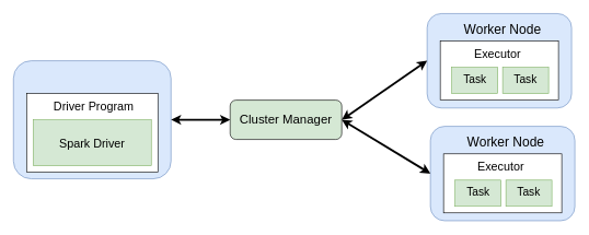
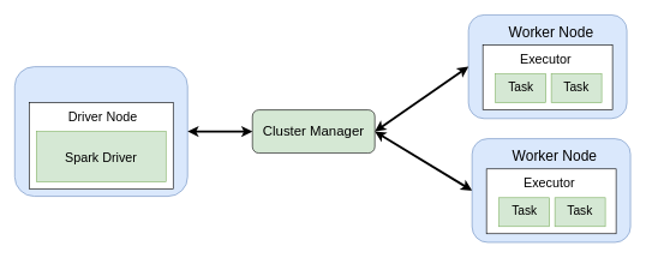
- <mxCell id="4" value="&lt;font style=&quot;font-size: 18px&quot;&gt;Driver Program&lt;/font&gt;" style="text;html=1;strokeColor=none;fillColor=none;align=center;verticalAlign=middle;whiteSpace=wrap;rounded=0;" vertex="1" parent="1"><mxGeometry x="50" y="152" width="185" height="20" as="geometry" /></mxCell>
+ <mxCell id="4" value="&lt;font style=&quot;font-size: 18px&quot;&gt;Driver Node&lt;/font&gt;" style="text;html=1;strokeColor=none;fillColor=none;align=center;verticalAlign=middle;whiteSpace=wrap;rounded=0;" vertex="1" parent="1"><mxGeometry x="50" y="152" width="185" height="20" as="geometry" /></mxCell>
